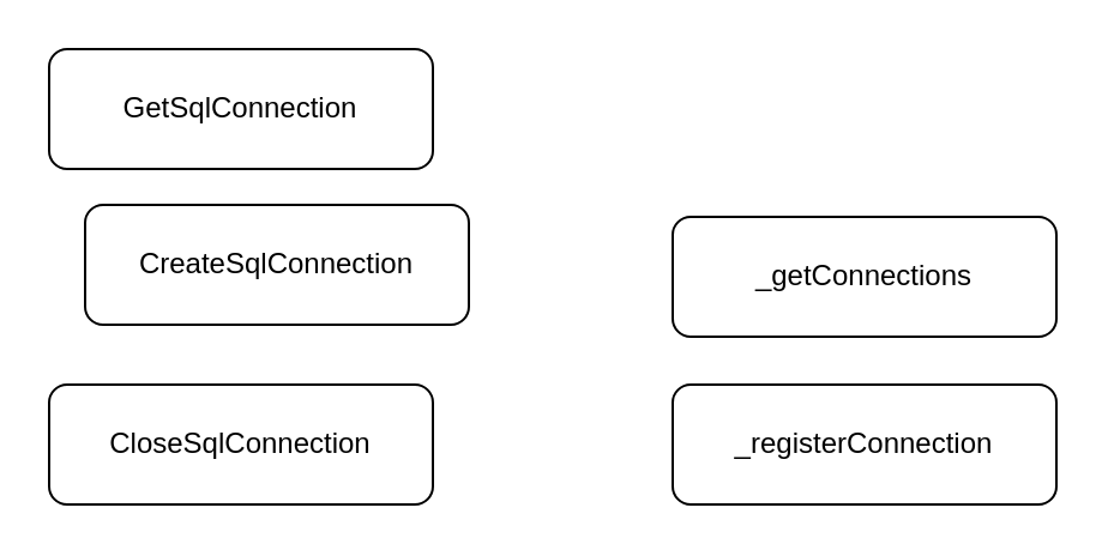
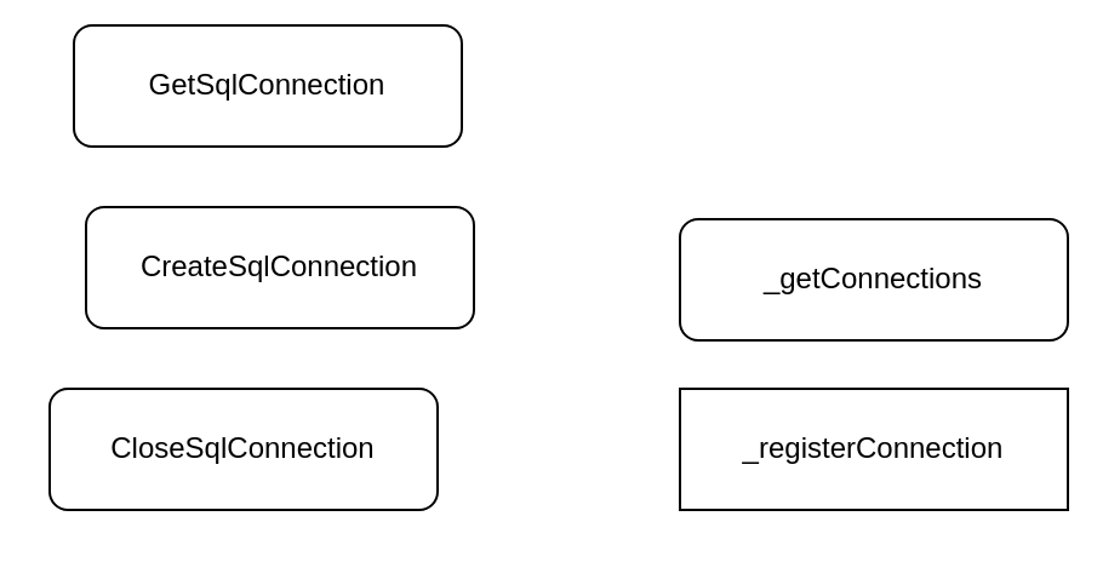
- <mxCell id="6" value="GetSqlConnection" style="rounded=1;whiteSpace=wrap;html=1;" vertex="1" parent="1"><mxGeometry x="20" y="20" width="160" height="50" as="geometry" /></mxCell>
+ <mxCell id="6" value="GetSqlConnection" style="rounded=1;whiteSpace=wrap;html=1;" vertex="1" parent="1"><mxGeometry x="30" y="10" width="160" height="50" as="geometry" /></mxCell>
- <mxCell id="3" value="_registerConnection" style="rounded=1;whiteSpace=wrap;html=1;" parent="1" vertex="1"><mxGeometry x="280" y="160" width="160" height="50" as="geometry" /></mxCell>
+ <mxCell id="3" value="_registerConnection" style="whiteSpace=wrap;html=1;rounded=0;" parent="1" vertex="1"><mxGeometry x="280" y="160" width="160" height="50" as="geometry" /></mxCell>
